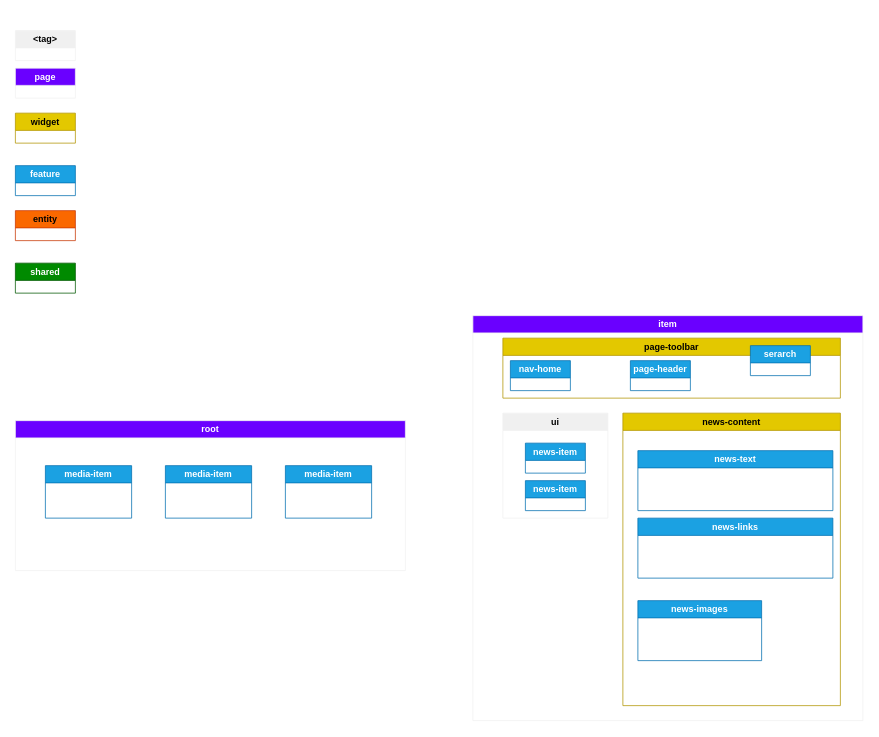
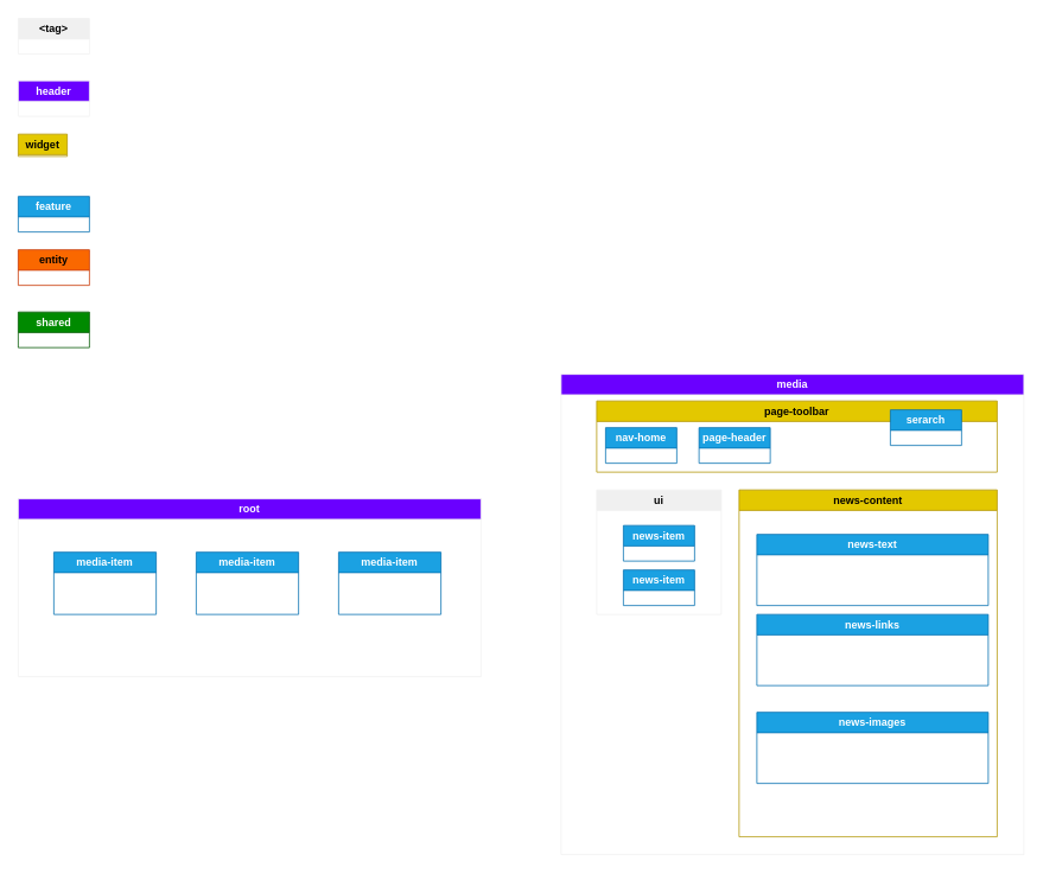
- <mxCell id="23" value="&amp;lt;tag&amp;gt;" style="swimlane;whiteSpace=wrap;html=1;strokeColor=#F0F0F0;fillColor=#F0F0F0;fontColor=#000000;" vertex="1" parent="1"><mxGeometry x="20" y="40" width="80" height="40" as="geometry" /></mxCell>
+ <mxCell id="23" value="&amp;lt;tag&amp;gt;" style="swimlane;whiteSpace=wrap;html=1;strokeColor=#F0F0F0;fillColor=#F0F0F0;fontColor=#000000;" vertex="1" parent="1"><mxGeometry x="20" y="20" width="80" height="40" as="geometry" /></mxCell>
- <mxCell id="19" value="page" style="swimlane;whiteSpace=wrap;html=1;strokeColor=#F0F0F0;fillColor=#6a00ff;fontColor=#ffffff;" vertex="1" parent="1"><mxGeometry x="20" y="90" width="80" height="40" as="geometry" /></mxCell>
+ <mxCell id="19" value="header" style="swimlane;whiteSpace=wrap;html=1;strokeColor=#F0F0F0;fillColor=#6a00ff;fontColor=#ffffff;" vertex="1" parent="1"><mxGeometry x="20" y="90" width="80" height="40" as="geometry" /></mxCell>
- <mxCell id="20" value="widget" style="swimlane;whiteSpace=wrap;html=1;strokeColor=#B09500;fillColor=#e3c800;fontColor=#000000;" vertex="1" parent="1"><mxGeometry x="20" y="150" width="80" height="40" as="geometry" /></mxCell>
+ <mxCell id="20" value="widget" style="swimlane;whiteSpace=wrap;html=1;strokeColor=#B09500;fillColor=#e3c800;fontColor=#000000;" vertex="1" parent="1"><mxGeometry x="20" y="150" width="55" height="25" as="geometry" /></mxCell>
- <mxCell id="6" value="item" style="swimlane;whiteSpace=wrap;html=1;fillColor=#6a00ff;fontColor=#ffffff;strokeColor=#F0F0F0;" vertex="1" parent="1"><mxGeometry x="630" y="420" width="520" height="540" as="geometry" /></mxCell>
+ <mxCell id="6" value="media" style="swimlane;whiteSpace=wrap;html=1;fillColor=#6a00ff;fontColor=#ffffff;strokeColor=#F0F0F0;" vertex="1" parent="1"><mxGeometry x="630" y="420" width="520" height="540" as="geometry" /></mxCell>
- <mxCell id="13" value="page-header" style="swimlane;whiteSpace=wrap;html=1;strokeColor=#006EAF;fillColor=#1ba1e2;fontColor=#ffffff;" vertex="1" parent="11"><mxGeometry x="170" y="30" width="80" height="40" as="geometry" /></mxCell>
+ <mxCell id="13" value="page-header" style="swimlane;whiteSpace=wrap;html=1;strokeColor=#006EAF;fillColor=#1ba1e2;fontColor=#ffffff;" vertex="1" parent="11"><mxGeometry x="115" y="30" width="80" height="40" as="geometry" /></mxCell>
- <mxCell id="10" value="news-images" style="swimlane;whiteSpace=wrap;html=1;strokeColor=#006EAF;fillColor=#1ba1e2;fontColor=#ffffff;" vertex="1" parent="7"><mxGeometry x="20" y="250" width="165" height="80" as="geometry" /></mxCell>
+ <mxCell id="10" value="news-images" style="swimlane;whiteSpace=wrap;html=1;strokeColor=#006EAF;fillColor=#1ba1e2;fontColor=#ffffff;" vertex="1" parent="7"><mxGeometry x="20" y="250" width="260" height="80" as="geometry" /></mxCell>
